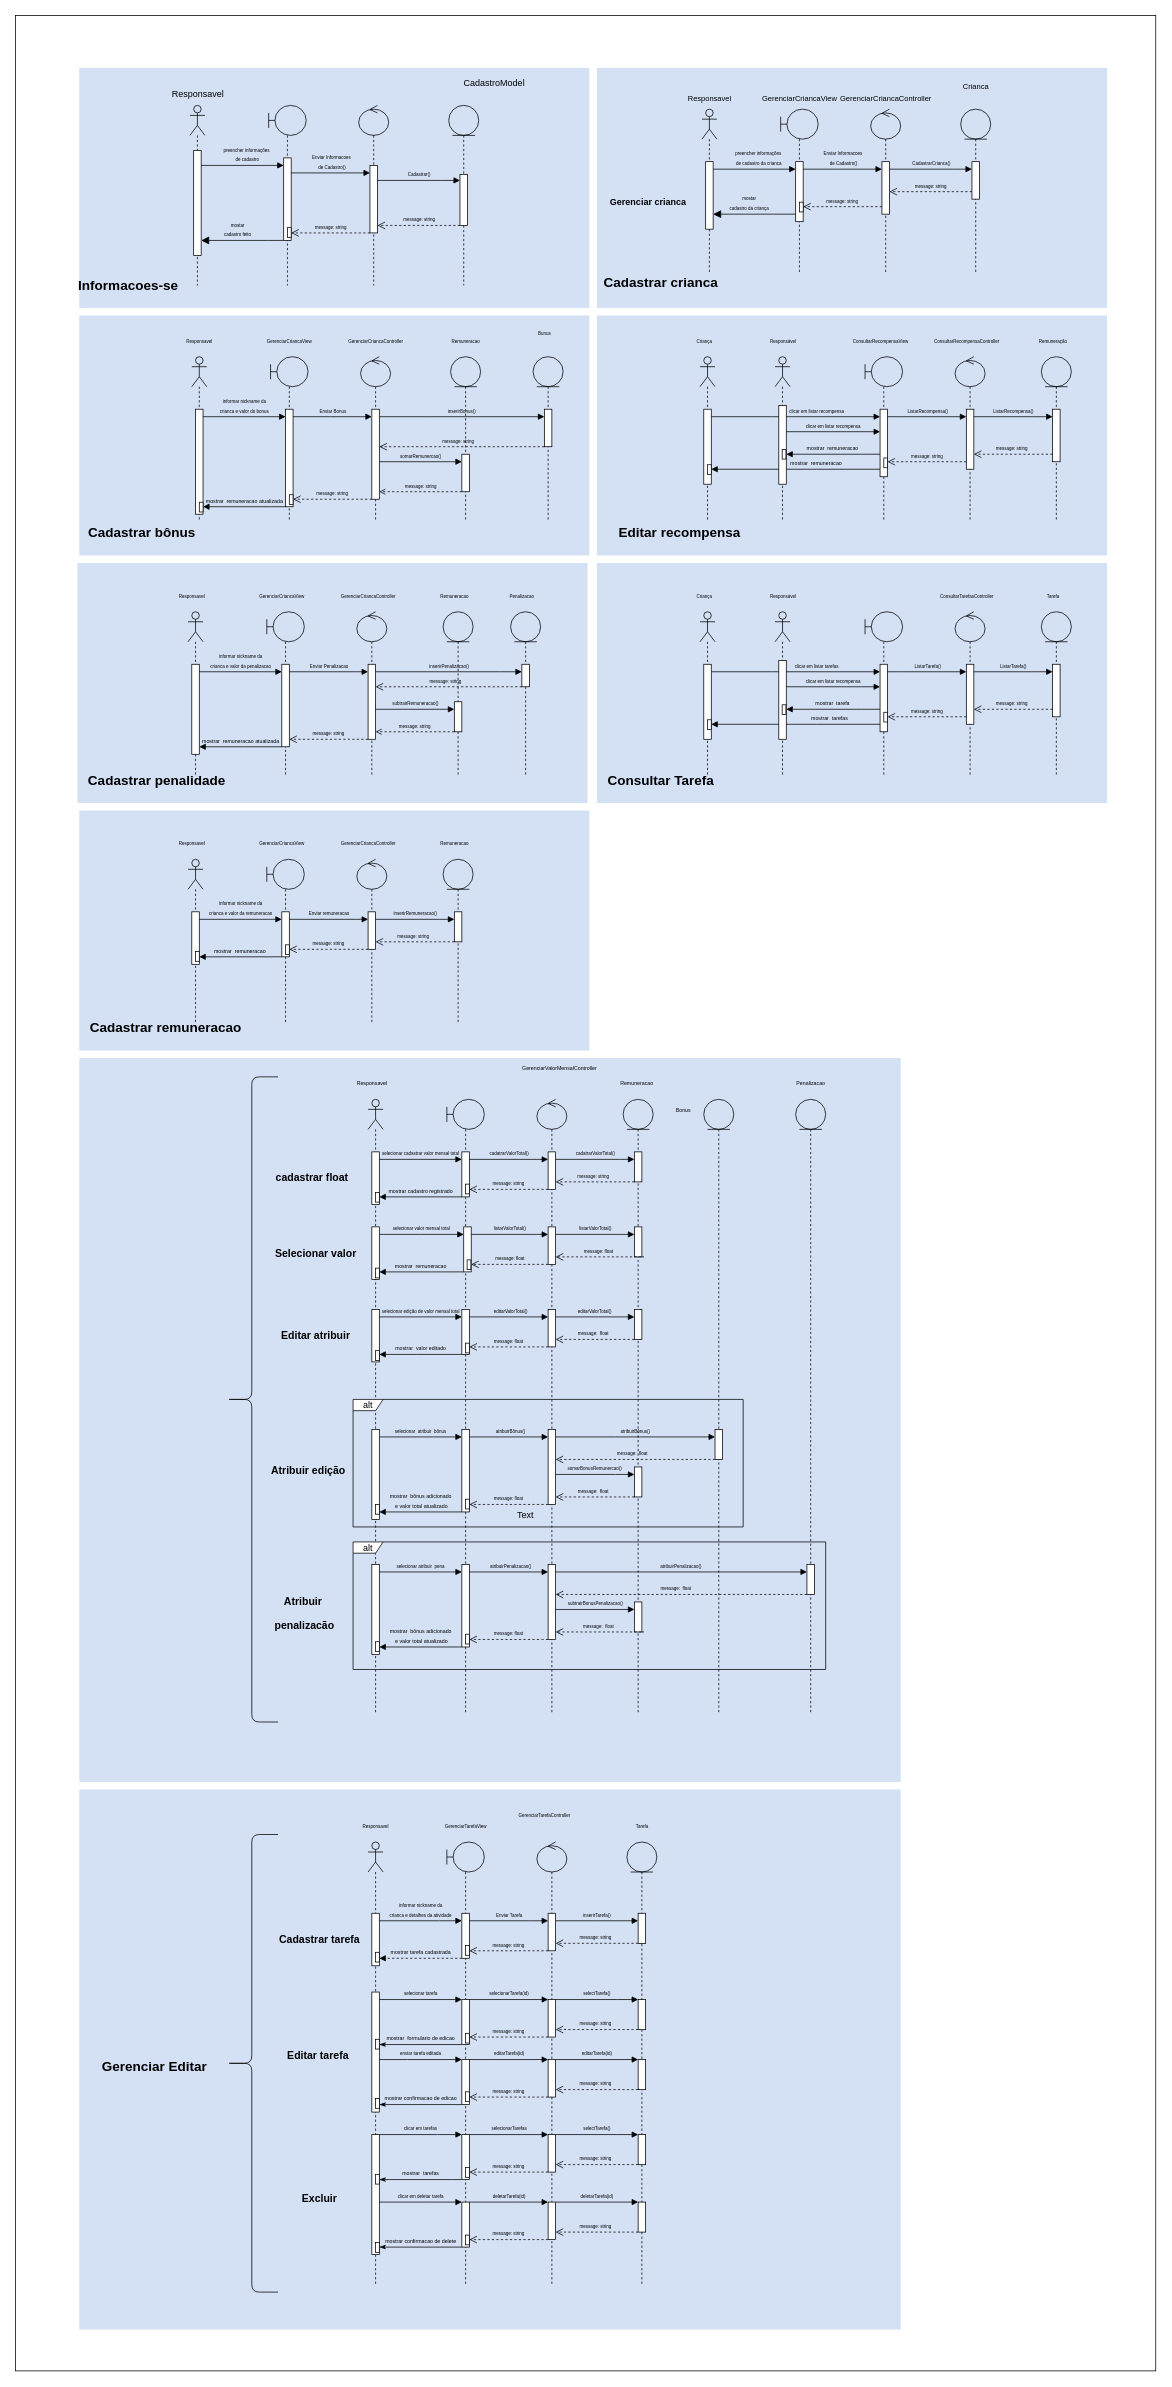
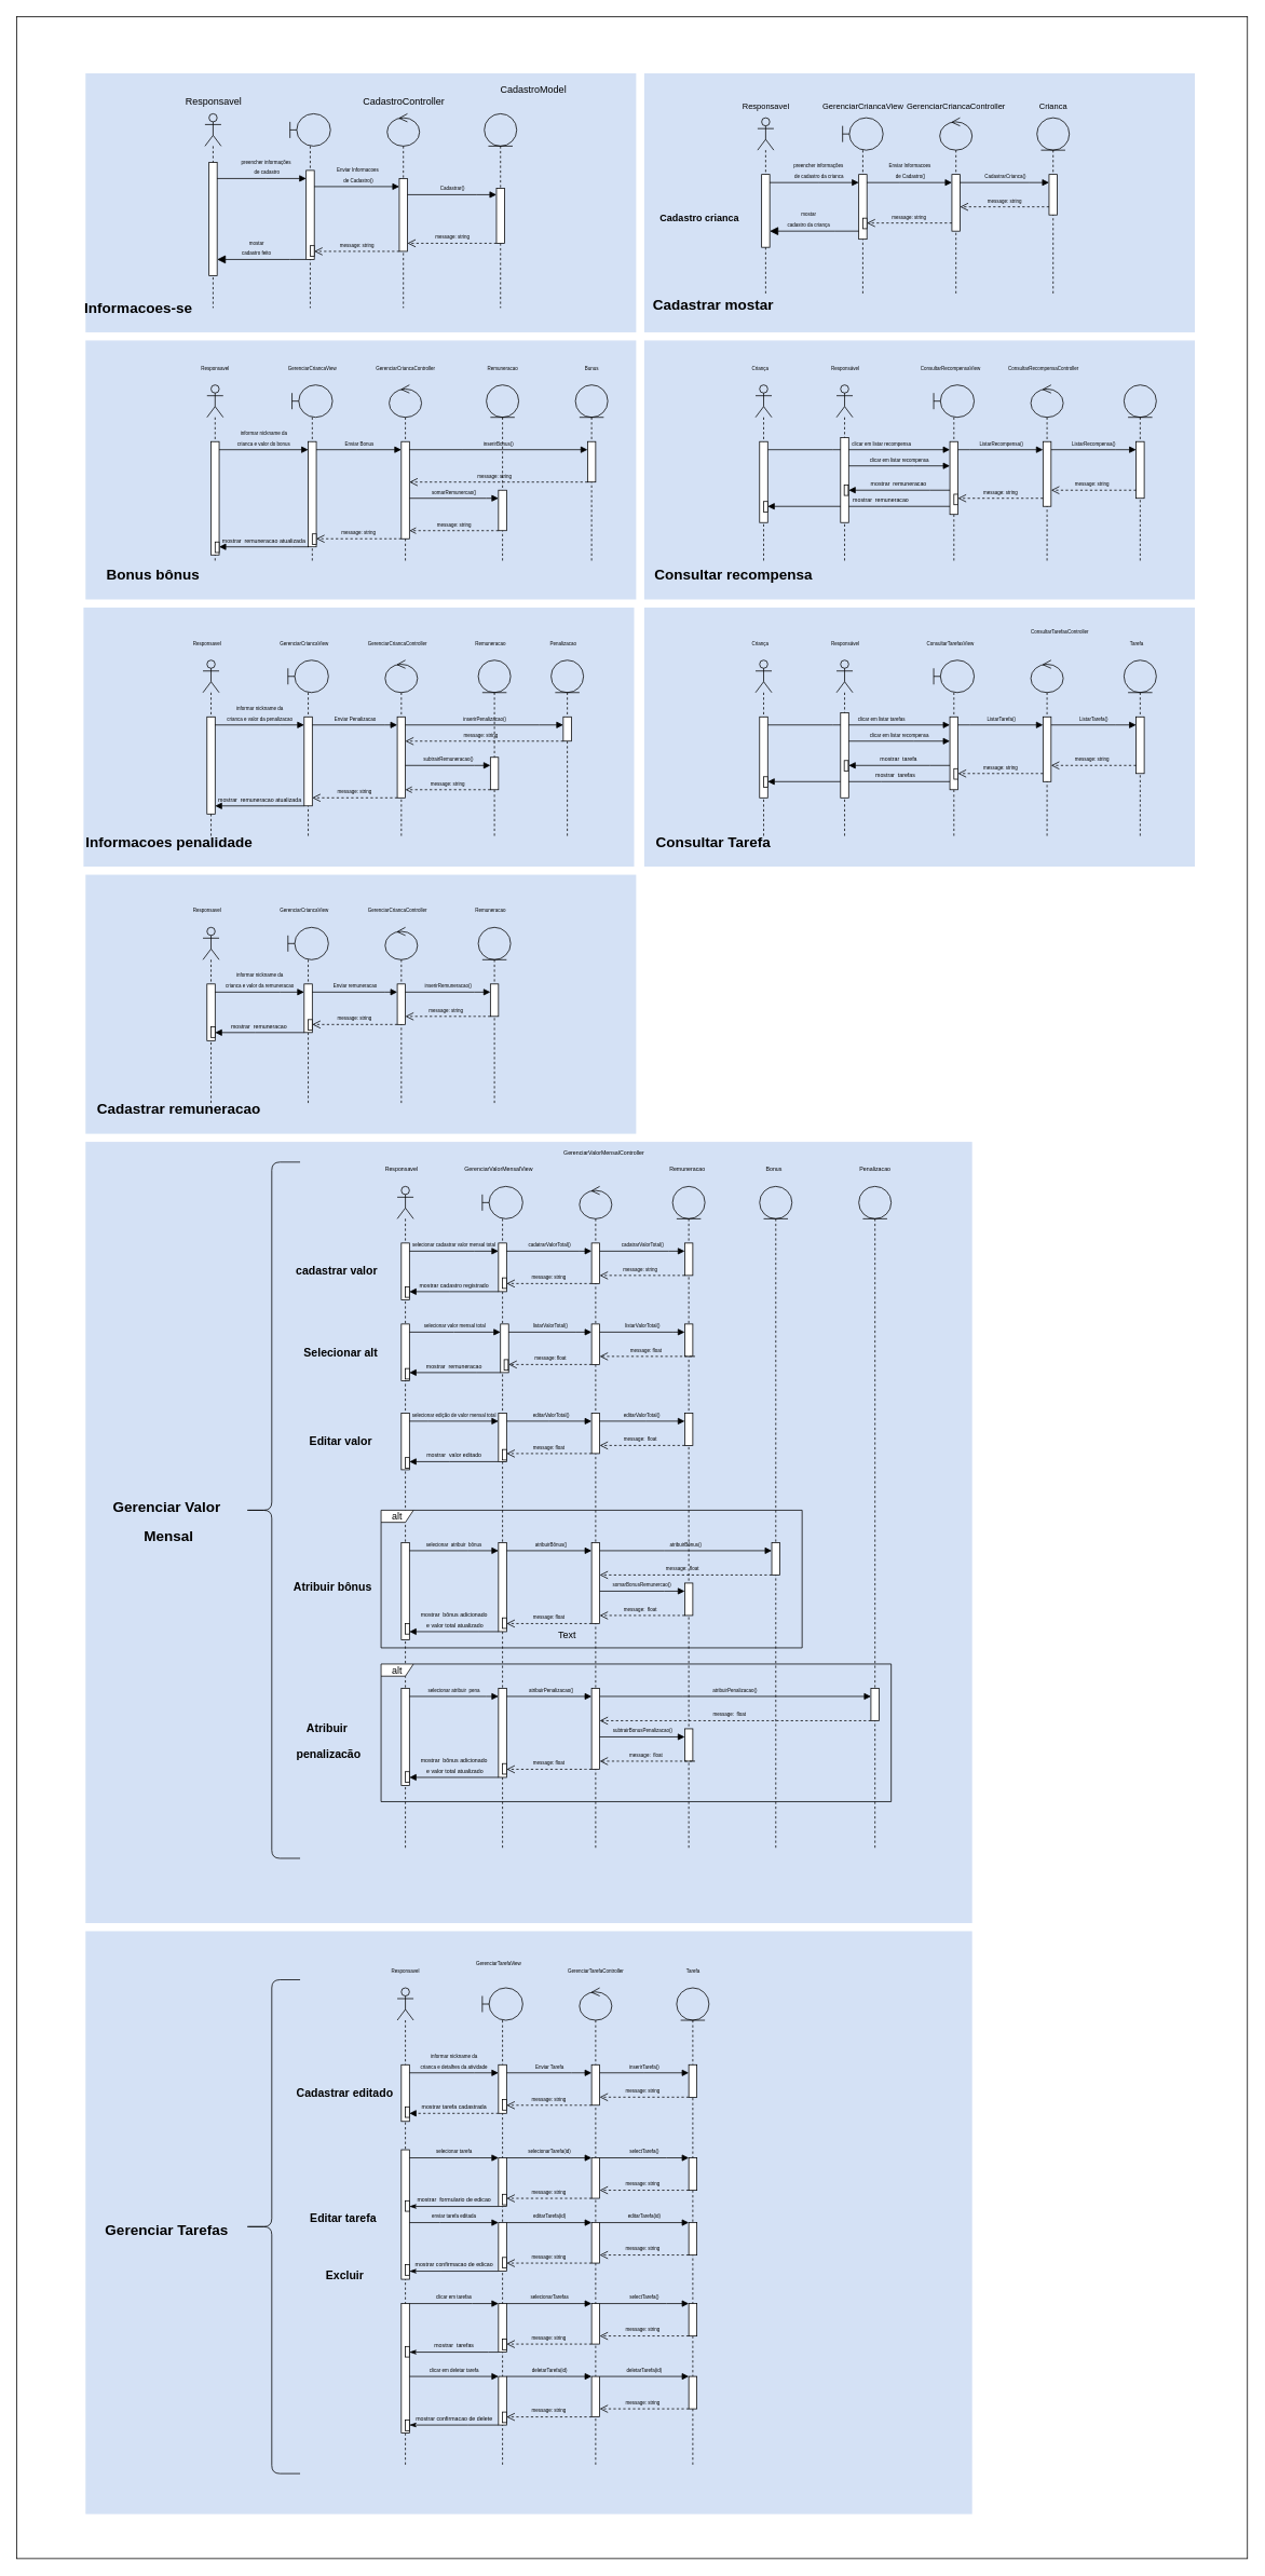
- <mxCell id="43" value="Crianca" style="text;html=1;align=center;verticalAlign=middle;resizable=0;points=[];autosize=1;strokeColor=none;fillColor=none;fontSize=10;" parent="1" vertex="1"><mxGeometry x="1270" y="100" width="60" height="30" as="geometry" /></mxCell>
+ <mxCell id="43" value="Crianca" style="text;html=1;align=center;verticalAlign=middle;resizable=0;points=[];autosize=1;strokeColor=none;fillColor=none;fontSize=10;" parent="1" vertex="1"><mxGeometry x="1270" y="115" width="60" height="30" as="geometry" /></mxCell>
+ <mxCell id="23" value="CadastroController" style="text;html=1;align=center;verticalAlign=middle;resizable=0;points=[];autosize=1;strokeColor=none;fillColor=none;" parent="1" vertex="1"><mxGeometry x="437.5" y="110" width="120" height="30" as="geometry" /></mxCell>
- <mxCell id="53" value="&lt;h4&gt;Gerenciar crianca&lt;/h4&gt;" style="text;html=1;align=center;verticalAlign=middle;resizable=0;points=[];autosize=1;strokeColor=none;fillColor=none;" parent="1" vertex="1"><mxGeometry x="803.5" y="240" width="119" height="58" as="geometry" /></mxCell>
+ <mxCell id="53" value="&lt;h4&gt;Cadastro crianca&lt;/h4&gt;" style="text;html=1;align=center;verticalAlign=middle;resizable=0;points=[];autosize=1;strokeColor=none;fillColor=none;" parent="1" vertex="1"><mxGeometry x="803.5" y="240" width="119" height="58" as="geometry" /></mxCell>
- <mxCell id="51" value="&lt;h2&gt;Cadastrar crianca&lt;/h2&gt;" style="text;html=1;align=center;verticalAlign=middle;resizable=0;points=[];autosize=1;strokeColor=none;fillColor=none;" parent="1" vertex="1"><mxGeometry x="795" y="344" width="170" height="63" as="geometry" /></mxCell>
+ <mxCell id="51" value="&lt;h2&gt;Cadastrar mostar&lt;/h2&gt;" style="text;html=1;align=center;verticalAlign=middle;resizable=0;points=[];autosize=1;strokeColor=none;fillColor=none;" parent="1" vertex="1"><mxGeometry x="795" y="344" width="170" height="63" as="geometry" /></mxCell>
- <mxCell id="69" value="Bunus" style="text;html=1;align=center;verticalAlign=middle;resizable=0;points=[];autosize=1;strokeColor=none;fillColor=none;fontSize=6;" parent="1" vertex="1"><mxGeometry x="705" y="435" width="40" height="20" as="geometry" /></mxCell>
+ <mxCell id="69" value="Bunus" style="text;html=1;align=center;verticalAlign=middle;resizable=0;points=[];autosize=1;strokeColor=none;fillColor=none;fontSize=6;" parent="1" vertex="1"><mxGeometry x="710" y="445" width="40" height="20" as="geometry" /></mxCell>
- <mxCell id="139" value="Remuneração" style="text;html=1;align=center;verticalAlign=middle;resizable=0;points=[];autosize=1;strokeColor=none;fillColor=none;fontSize=6;" parent="1" vertex="1"><mxGeometry x="1372.5" y="445" width="60" height="20" as="geometry" /></mxCell>
- <mxCell id="55" value="&lt;h2 style=&quot;border-color: var(--border-color);&quot;&gt;&lt;font style=&quot;border-color: var(--border-color);&quot;&gt;Cadastrar bônus&lt;/font&gt;&lt;/h2&gt;" style="text;html=1;align=center;verticalAlign=middle;resizable=0;points=[];autosize=1;strokeColor=none;fillColor=none;" parent="1" vertex="1"><mxGeometry x="102.5" y="680" width="170" height="60" as="geometry" /></mxCell>
+ <mxCell id="55" value="&lt;h2 style=&quot;border-color: var(--border-color);&quot;&gt;&lt;font style=&quot;border-color: var(--border-color);&quot;&gt;Bonus bônus&lt;/font&gt;&lt;/h2&gt;" style="text;html=1;align=center;verticalAlign=middle;resizable=0;points=[];autosize=1;strokeColor=none;fillColor=none;" parent="1" vertex="1"><mxGeometry x="102.5" y="680" width="170" height="60" as="geometry" /></mxCell>
- <mxCell id="123" value="&lt;h2&gt;Editar recompensa&lt;/h2&gt;" style="text;html=1;align=center;verticalAlign=middle;resizable=0;points=[];autosize=1;strokeColor=none;fillColor=none;" parent="1" vertex="1"><mxGeometry x="795" y="680" width="220" height="60" as="geometry" /></mxCell>
+ <mxCell id="123" value="&lt;h2&gt;Consultar recompensa&lt;/h2&gt;" style="text;html=1;align=center;verticalAlign=middle;resizable=0;points=[];autosize=1;strokeColor=none;fillColor=none;" parent="1" vertex="1"><mxGeometry x="795" y="680" width="220" height="60" as="geometry" /></mxCell>
+ <mxCell id="160" value="ConsultarTarefasView" style="text;html=1;align=center;verticalAlign=middle;resizable=0;points=[];autosize=1;strokeColor=none;fillColor=none;fontSize=6;" parent="1" vertex="1"><mxGeometry x="1132.5" y="785" width="80" height="20" as="geometry" /></mxCell>
- <mxCell id="161" value="ConsultarTarefasController" style="text;html=1;align=center;verticalAlign=middle;resizable=0;points=[];autosize=1;strokeColor=none;fillColor=none;fontSize=6;" parent="1" vertex="1"><mxGeometry x="1242.5" y="785" width="90" height="20" as="geometry" /></mxCell>
+ <mxCell id="161" value="ConsultarTarefasController" style="text;html=1;align=center;verticalAlign=middle;resizable=0;points=[];autosize=1;strokeColor=none;fillColor=none;fontSize=6;" parent="1" vertex="1"><mxGeometry x="1262.5" y="770" width="90" height="20" as="geometry" /></mxCell>
- <mxCell id="52" value="&lt;h2&gt;Cadastrar penalidade&lt;/h2&gt;" style="text;html=1;align=center;verticalAlign=middle;resizable=0;points=[];autosize=1;strokeColor=none;fillColor=none;" parent="1" vertex="1"><mxGeometry x="102.5" y="1010" width="210" height="60" as="geometry" /></mxCell>
+ <mxCell id="52" value="&lt;h2&gt;Informacoes penalidade&lt;/h2&gt;" style="text;html=1;align=center;verticalAlign=middle;resizable=0;points=[];autosize=1;strokeColor=none;fillColor=none;" parent="1" vertex="1"><mxGeometry x="102.5" y="1010" width="210" height="60" as="geometry" /></mxCell>
+ <mxCell id="200" value="GerenciarValorMensalView" style="text;html=1;align=center;verticalAlign=middle;resizable=0;points=[];autosize=1;strokeColor=none;fillColor=none;fontSize=7;" parent="1" vertex="1"><mxGeometry x="560" y="1435" width="110" height="20" as="geometry" /></mxCell>
- <mxCell id="228" value="Bonus" style="text;html=1;align=center;verticalAlign=middle;resizable=0;points=[];autosize=1;strokeColor=none;fillColor=none;fontSize=7;" parent="1" vertex="1"><mxGeometry x="890" y="1470" width="40" height="20" as="geometry" /></mxCell>
+ <mxCell id="228" value="Bonus" style="text;html=1;align=center;verticalAlign=middle;resizable=0;points=[];autosize=1;strokeColor=none;fillColor=none;fontSize=7;" parent="1" vertex="1"><mxGeometry x="935" y="1435" width="40" height="20" as="geometry" /></mxCell>
- <mxCell id="210" value="&lt;h3&gt;cadastrar float&lt;/h3&gt;" style="text;html=1;align=center;verticalAlign=middle;resizable=0;points=[];autosize=1;strokeColor=none;fillColor=none;" parent="1" vertex="1"><mxGeometry x="355" y="1540" width="120" height="60" as="geometry" /></mxCell>
+ <mxCell id="210" value="&lt;h3&gt;cadastrar valor&lt;/h3&gt;" style="text;html=1;align=center;verticalAlign=middle;resizable=0;points=[];autosize=1;strokeColor=none;fillColor=none;" parent="1" vertex="1"><mxGeometry x="355" y="1540" width="120" height="60" as="geometry" /></mxCell>
- <mxCell id="211" value="&lt;h3&gt;Selecionar valor&lt;/h3&gt;" style="text;html=1;align=center;verticalAlign=middle;resizable=0;points=[];autosize=1;strokeColor=none;fillColor=none;" parent="1" vertex="1"><mxGeometry x="355" y="1640" width="130" height="60" as="geometry" /></mxCell>
+ <mxCell id="211" value="&lt;h3&gt;Selecionar alt&lt;/h3&gt;" style="text;html=1;align=center;verticalAlign=middle;resizable=0;points=[];autosize=1;strokeColor=none;fillColor=none;" parent="1" vertex="1"><mxGeometry x="355" y="1640" width="130" height="60" as="geometry" /></mxCell>
- <mxCell id="218" value="&lt;h3&gt;Editar atribuir&lt;/h3&gt;" style="text;html=1;align=center;verticalAlign=middle;resizable=0;points=[];autosize=1;strokeColor=none;fillColor=none;" parent="1" vertex="1"><mxGeometry x="370" y="1750" width="100" height="60" as="geometry" /></mxCell>
+ <mxCell id="218" value="&lt;h3&gt;Editar valor&lt;/h3&gt;" style="text;html=1;align=center;verticalAlign=middle;resizable=0;points=[];autosize=1;strokeColor=none;fillColor=none;" parent="1" vertex="1"><mxGeometry x="370" y="1750" width="100" height="60" as="geometry" /></mxCell>
+ <mxCell id="203" value="&lt;h2&gt;Gerenciar Valor&lt;/h2&gt;&lt;h2&gt;&amp;nbsp;Mensal&lt;/h2&gt;" style="text;html=1;align=center;verticalAlign=middle;resizable=0;points=[];autosize=1;strokeColor=none;fillColor=none;" parent="1" vertex="1"><mxGeometry x="125" y="1830" width="160" height="100" as="geometry" /></mxCell>
- <mxCell id="225" value="&lt;h3&gt;Atribuir edição&lt;/h3&gt;" style="text;html=1;align=center;verticalAlign=middle;resizable=0;points=[];autosize=1;strokeColor=none;fillColor=none;" parent="1" vertex="1"><mxGeometry x="350" y="1930" width="120" height="60" as="geometry" /></mxCell>
+ <mxCell id="225" value="&lt;h3&gt;Atribuir bônus&lt;/h3&gt;" style="text;html=1;align=center;verticalAlign=middle;resizable=0;points=[];autosize=1;strokeColor=none;fillColor=none;" parent="1" vertex="1"><mxGeometry x="350" y="1930" width="120" height="60" as="geometry" /></mxCell>
- <mxCell id="272" value="GerenciarTarefaController" style="text;html=1;align=center;verticalAlign=middle;resizable=0;points=[];autosize=1;strokeColor=none;fillColor=none;fontSize=6;" parent="1" vertex="1"><mxGeometry x="680" y="2410" width="90" height="20" as="geometry" /></mxCell>
+ <mxCell id="272" value="GerenciarTarefaController" style="text;html=1;align=center;verticalAlign=middle;resizable=0;points=[];autosize=1;strokeColor=none;fillColor=none;fontSize=6;" parent="1" vertex="1"><mxGeometry x="690" y="2425" width="90" height="20" as="geometry" /></mxCell>
- <mxCell id="271" value="GerenciarTarefaView" style="text;html=1;align=center;verticalAlign=middle;resizable=0;points=[];autosize=1;strokeColor=none;fillColor=none;fontSize=6;" parent="1" vertex="1"><mxGeometry x="580" y="2425" width="80" height="20" as="geometry" /></mxCell>
+ <mxCell id="271" value="GerenciarTarefaView" style="text;html=1;align=center;verticalAlign=middle;resizable=0;points=[];autosize=1;strokeColor=none;fillColor=none;fontSize=6;" parent="1" vertex="1"><mxGeometry x="575" y="2415" width="80" height="20" as="geometry" /></mxCell>
- <mxCell id="247" value="&lt;h3&gt;Cadastrar tarefa&lt;/h3&gt;" style="text;html=1;align=center;verticalAlign=middle;resizable=0;points=[];autosize=1;strokeColor=none;fillColor=none;" parent="1" vertex="1"><mxGeometry x="360" y="2555" width="130" height="60" as="geometry" /></mxCell>
+ <mxCell id="247" value="&lt;h3&gt;Cadastrar editado&lt;/h3&gt;" style="text;html=1;align=center;verticalAlign=middle;resizable=0;points=[];autosize=1;strokeColor=none;fillColor=none;" parent="1" vertex="1"><mxGeometry x="360" y="2555" width="130" height="60" as="geometry" /></mxCell>
- <mxCell id="280" value="&lt;h2&gt;Gerenciar Editar&lt;/h2&gt;" style="text;html=1;align=center;verticalAlign=middle;resizable=0;points=[];autosize=1;strokeColor=none;fillColor=none;" parent="1" vertex="1"><mxGeometry x="115" y="2725" width="180" height="60" as="geometry" /></mxCell>
+ <mxCell id="280" value="&lt;h2&gt;Gerenciar Tarefas&lt;/h2&gt;" style="text;html=1;align=center;verticalAlign=middle;resizable=0;points=[];autosize=1;strokeColor=none;fillColor=none;" parent="1" vertex="1"><mxGeometry x="115" y="2725" width="180" height="60" as="geometry" /></mxCell>
- <mxCell id="294" value="&lt;h3&gt;Excluir&lt;/h3&gt;" style="text;html=1;align=center;verticalAlign=middle;resizable=0;points=[];autosize=1;strokeColor=none;fillColor=none;" parent="1" vertex="1"><mxGeometry x="390" y="2900" width="70" height="60" as="geometry" /></mxCell>
+ <mxCell id="294" value="&lt;h3&gt;Excluir&lt;/h3&gt;" style="text;html=1;align=center;verticalAlign=middle;resizable=0;points=[];autosize=1;strokeColor=none;fillColor=none;" parent="1" vertex="1"><mxGeometry x="390" y="2780" width="70" height="60" as="geometry" /></mxCell>
